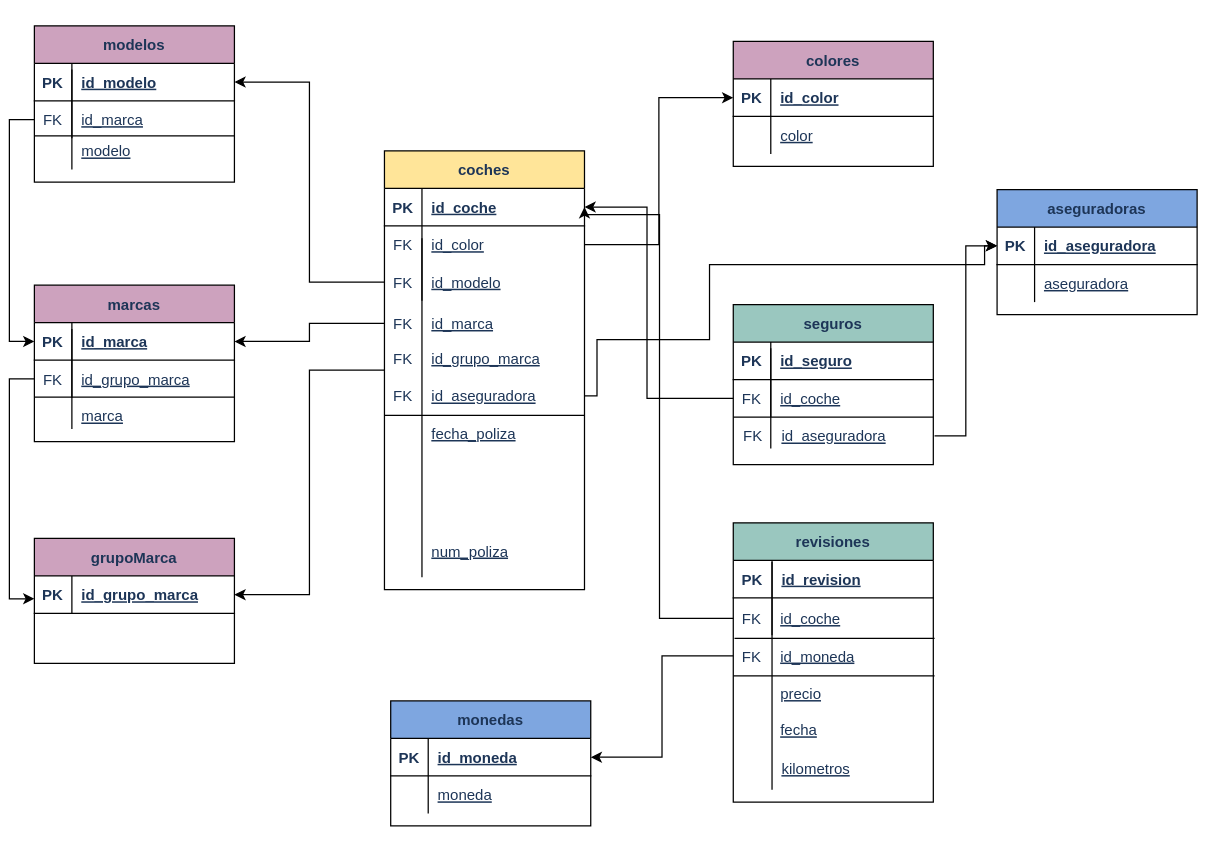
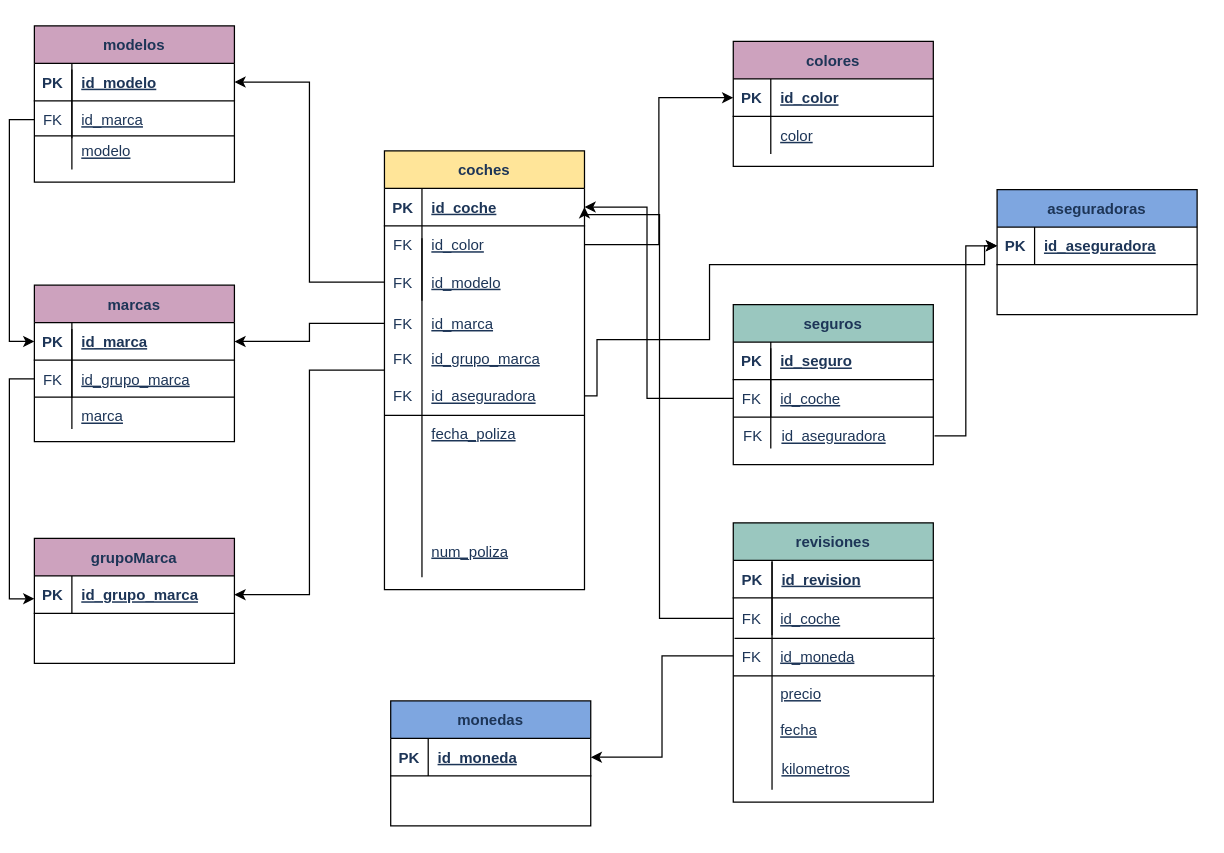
- <mxCell id="114" value="aseguradora" style="shape=partialRectangle;overflow=hidden;connectable=0;fillColor=none;top=0;left=0;bottom=0;right=0;align=left;spacingLeft=6;fontStyle=4;strokeColor=#000000;fontColor=#1D3557;rounded=0;" parent="112" vertex="1"><mxGeometry x="30" width="130" height="30" as="geometry"><mxRectangle width="130" height="30" as="alternateBounds" /></mxGeometry></mxCell>
- <mxCell id="78" value="moneda" style="shape=partialRectangle;overflow=hidden;connectable=0;fillColor=none;top=0;left=0;bottom=0;right=0;align=left;spacingLeft=6;fontStyle=4;strokeColor=#000000;fontColor=#1D3557;rounded=0;" parent="76" vertex="1"><mxGeometry x="30" width="130" height="30" as="geometry"><mxRectangle width="130" height="30" as="alternateBounds" /></mxGeometry></mxCell>
